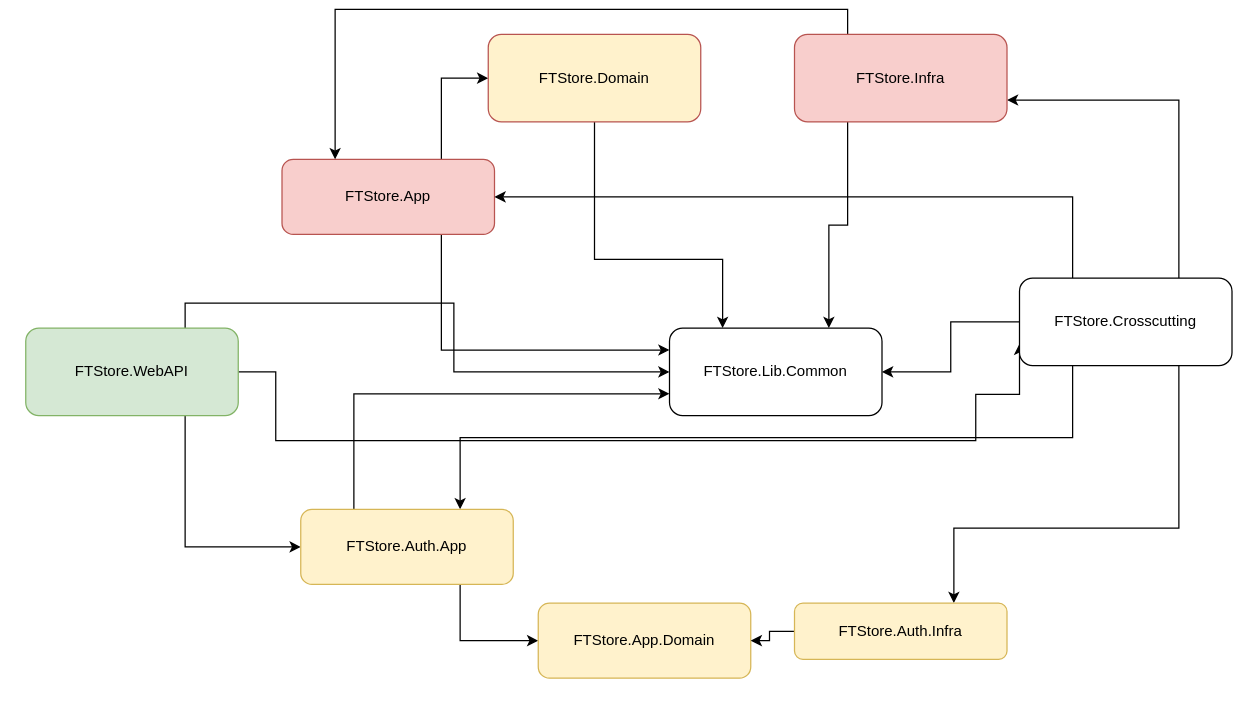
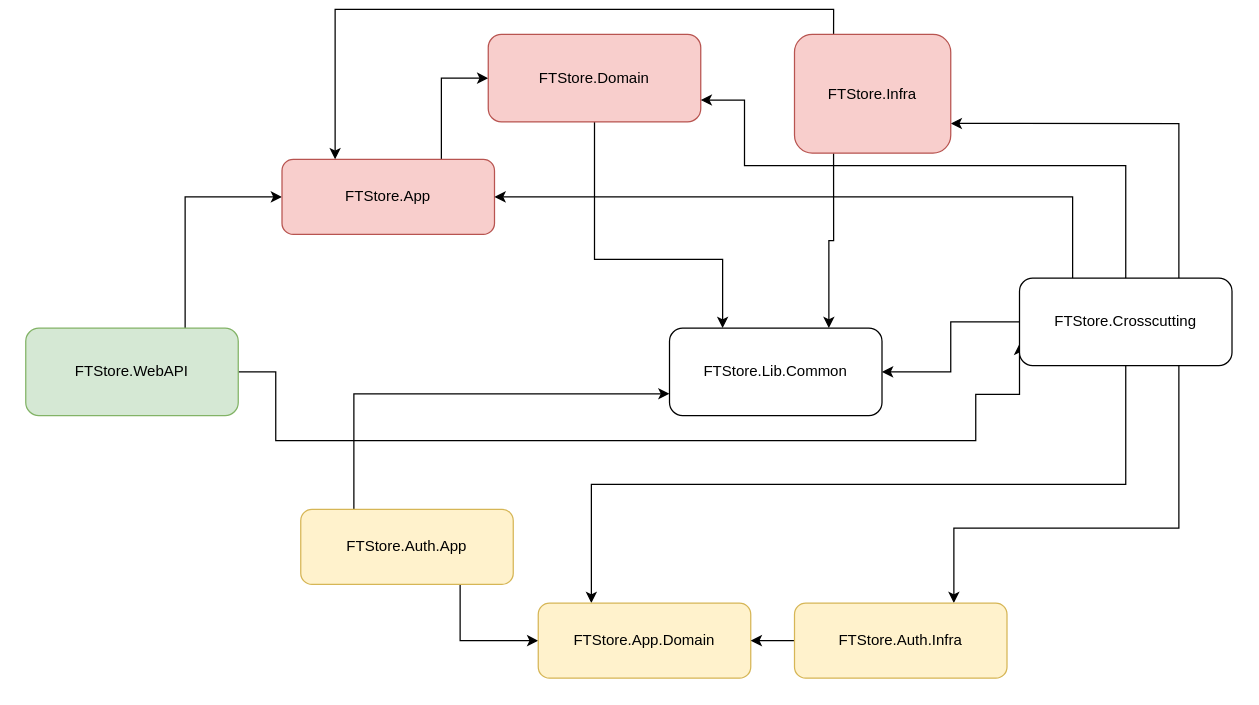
- <mxCell id="11" value="&lt;font color=&quot;#000000&quot;&gt;FTStore.Domain&lt;/font&gt;" style="rounded=1;whiteSpace=wrap;html=1;fillColor=#fff2cc;strokeColor=#b85450;" parent="1" vertex="1"><mxGeometry x="390" y="20" width="170" height="70" as="geometry" /></mxCell>
+ <mxCell id="11" value="&lt;font color=&quot;#000000&quot;&gt;FTStore.Domain&lt;/font&gt;" style="rounded=1;whiteSpace=wrap;html=1;fillColor=#f8cecc;strokeColor=#b85450;" parent="1" vertex="1"><mxGeometry x="390" y="20" width="170" height="70" as="geometry" /></mxCell>
- <mxCell id="22" value="&lt;font color=&quot;#000000&quot;&gt;FTStore.Infra&lt;/font&gt;" style="rounded=1;whiteSpace=wrap;html=1;fillColor=#f8cecc;strokeColor=#b85450;" parent="1" vertex="1"><mxGeometry x="635" y="20" width="170" height="70" as="geometry" /></mxCell>
+ <mxCell id="22" value="&lt;font color=&quot;#000000&quot;&gt;FTStore.Infra&lt;/font&gt;" style="rounded=1;whiteSpace=wrap;html=1;fillColor=#f8cecc;strokeColor=#b85450;" parent="1" vertex="1"><mxGeometry x="635" y="20" width="125" height="95" as="geometry" /></mxCell>
+ <mxCell id="14" style="edgeStyle=orthogonalEdgeStyle;rounded=0;orthogonalLoop=1;jettySize=auto;html=1;exitX=0.5;exitY=0;exitDx=0;exitDy=0;entryX=1;entryY=0.75;entryDx=0;entryDy=0;" parent="1" source="19" target="11" edge="1"><mxGeometry relative="1" as="geometry"><Array as="points"><mxPoint x="900" y="125" /><mxPoint x="595" y="125" /><mxPoint x="595" y="73" /></Array></mxGeometry></mxCell>
- <mxCell id="2" style="edgeStyle=orthogonalEdgeStyle;rounded=0;orthogonalLoop=1;jettySize=auto;html=1;exitX=0.75;exitY=0;exitDx=0;exitDy=0;" parent="1" source="5" target="9" edge="1"><mxGeometry relative="1" as="geometry" /></mxCell>
+ <mxCell id="2" style="edgeStyle=orthogonalEdgeStyle;rounded=0;orthogonalLoop=1;jettySize=auto;html=1;exitX=0.75;exitY=0;exitDx=0;exitDy=0;entryX=0;entryY=0.5;entryDx=0;entryDy=0;" parent="1" source="5" target="8" edge="1"><mxGeometry relative="1" as="geometry" /></mxCell>
- <mxCell id="7" style="edgeStyle=orthogonalEdgeStyle;rounded=0;orthogonalLoop=1;jettySize=auto;html=1;exitX=0.75;exitY=1;exitDx=0;exitDy=0;entryX=0;entryY=0.25;entryDx=0;entryDy=0;" parent="1" source="8" target="9" edge="1"><mxGeometry relative="1" as="geometry" /></mxCell>
- <mxCell id="16" style="edgeStyle=orthogonalEdgeStyle;rounded=0;orthogonalLoop=1;jettySize=auto;html=1;exitX=0.25;exitY=1;exitDx=0;exitDy=0;entryX=0.75;entryY=0;entryDx=0;entryDy=0;" parent="1" source="19" target="25" edge="1"><mxGeometry relative="1" as="geometry" /></mxCell>
+ <mxCell id="17" style="edgeStyle=orthogonalEdgeStyle;rounded=0;orthogonalLoop=1;jettySize=auto;html=1;exitX=0.5;exitY=1;exitDx=0;exitDy=0;entryX=0.25;entryY=0;entryDx=0;entryDy=0;" parent="1" source="19" target="26" edge="1"><mxGeometry relative="1" as="geometry" /></mxCell>
- <mxCell id="4" style="edgeStyle=orthogonalEdgeStyle;rounded=0;orthogonalLoop=1;jettySize=auto;html=1;exitX=0.75;exitY=1;exitDx=0;exitDy=0;entryX=0;entryY=0.5;entryDx=0;entryDy=0;" parent="1" source="5" target="25" edge="1"><mxGeometry relative="1" as="geometry" /></mxCell>
- <mxCell id="28" value="FTStore.Auth.Infra" style="rounded=1;whiteSpace=wrap;html=1;fillColor=#fff2cc;strokeColor=#d6b656;fontColor=#000000;" parent="1" vertex="1"><mxGeometry x="635" y="475" width="170" height="45" as="geometry" /></mxCell>
+ <mxCell id="28" value="FTStore.Auth.Infra" style="rounded=1;whiteSpace=wrap;html=1;fillColor=#fff2cc;strokeColor=#d6b656;fontColor=#000000;" parent="1" vertex="1"><mxGeometry x="635" y="475" width="170" height="60" as="geometry" /></mxCell>
